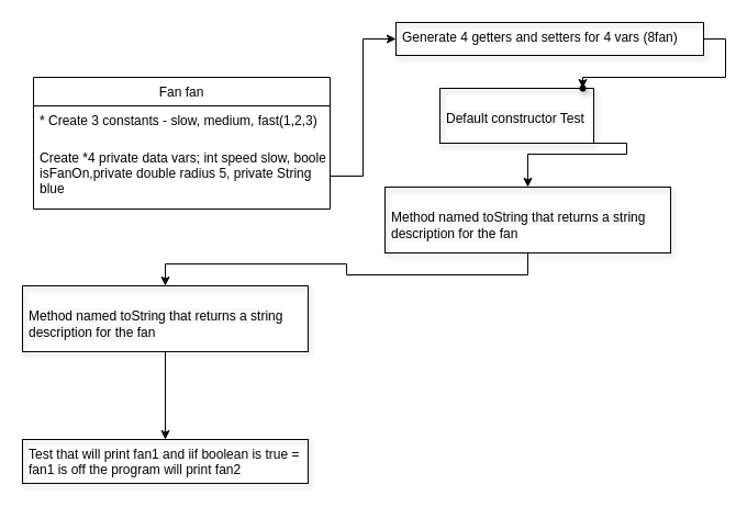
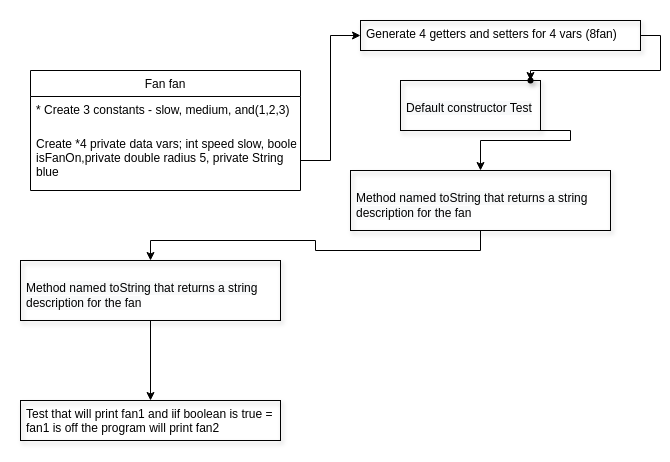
- <mxCell id="3" value="* Create 3 constants - slow, medium, fast(1,2,3)" style="text;strokeColor=none;fillColor=none;align=left;verticalAlign=top;spacingLeft=4;spacingRight=4;overflow=hidden;rotatable=0;points=[[0,0.5],[1,0.5]];portConstraint=eastwest;" vertex="1" parent="2"><mxGeometry y="26" width="270" height="34" as="geometry" /></mxCell>
+ <mxCell id="3" value="* Create 3 constants - slow, medium, and(1,2,3)" style="text;strokeColor=none;fillColor=none;align=left;verticalAlign=top;spacingLeft=4;spacingRight=4;overflow=hidden;rotatable=0;points=[[0,0.5],[1,0.5]];portConstraint=eastwest;" vertex="1" parent="2"><mxGeometry y="26" width="270" height="34" as="geometry" /></mxCell>
